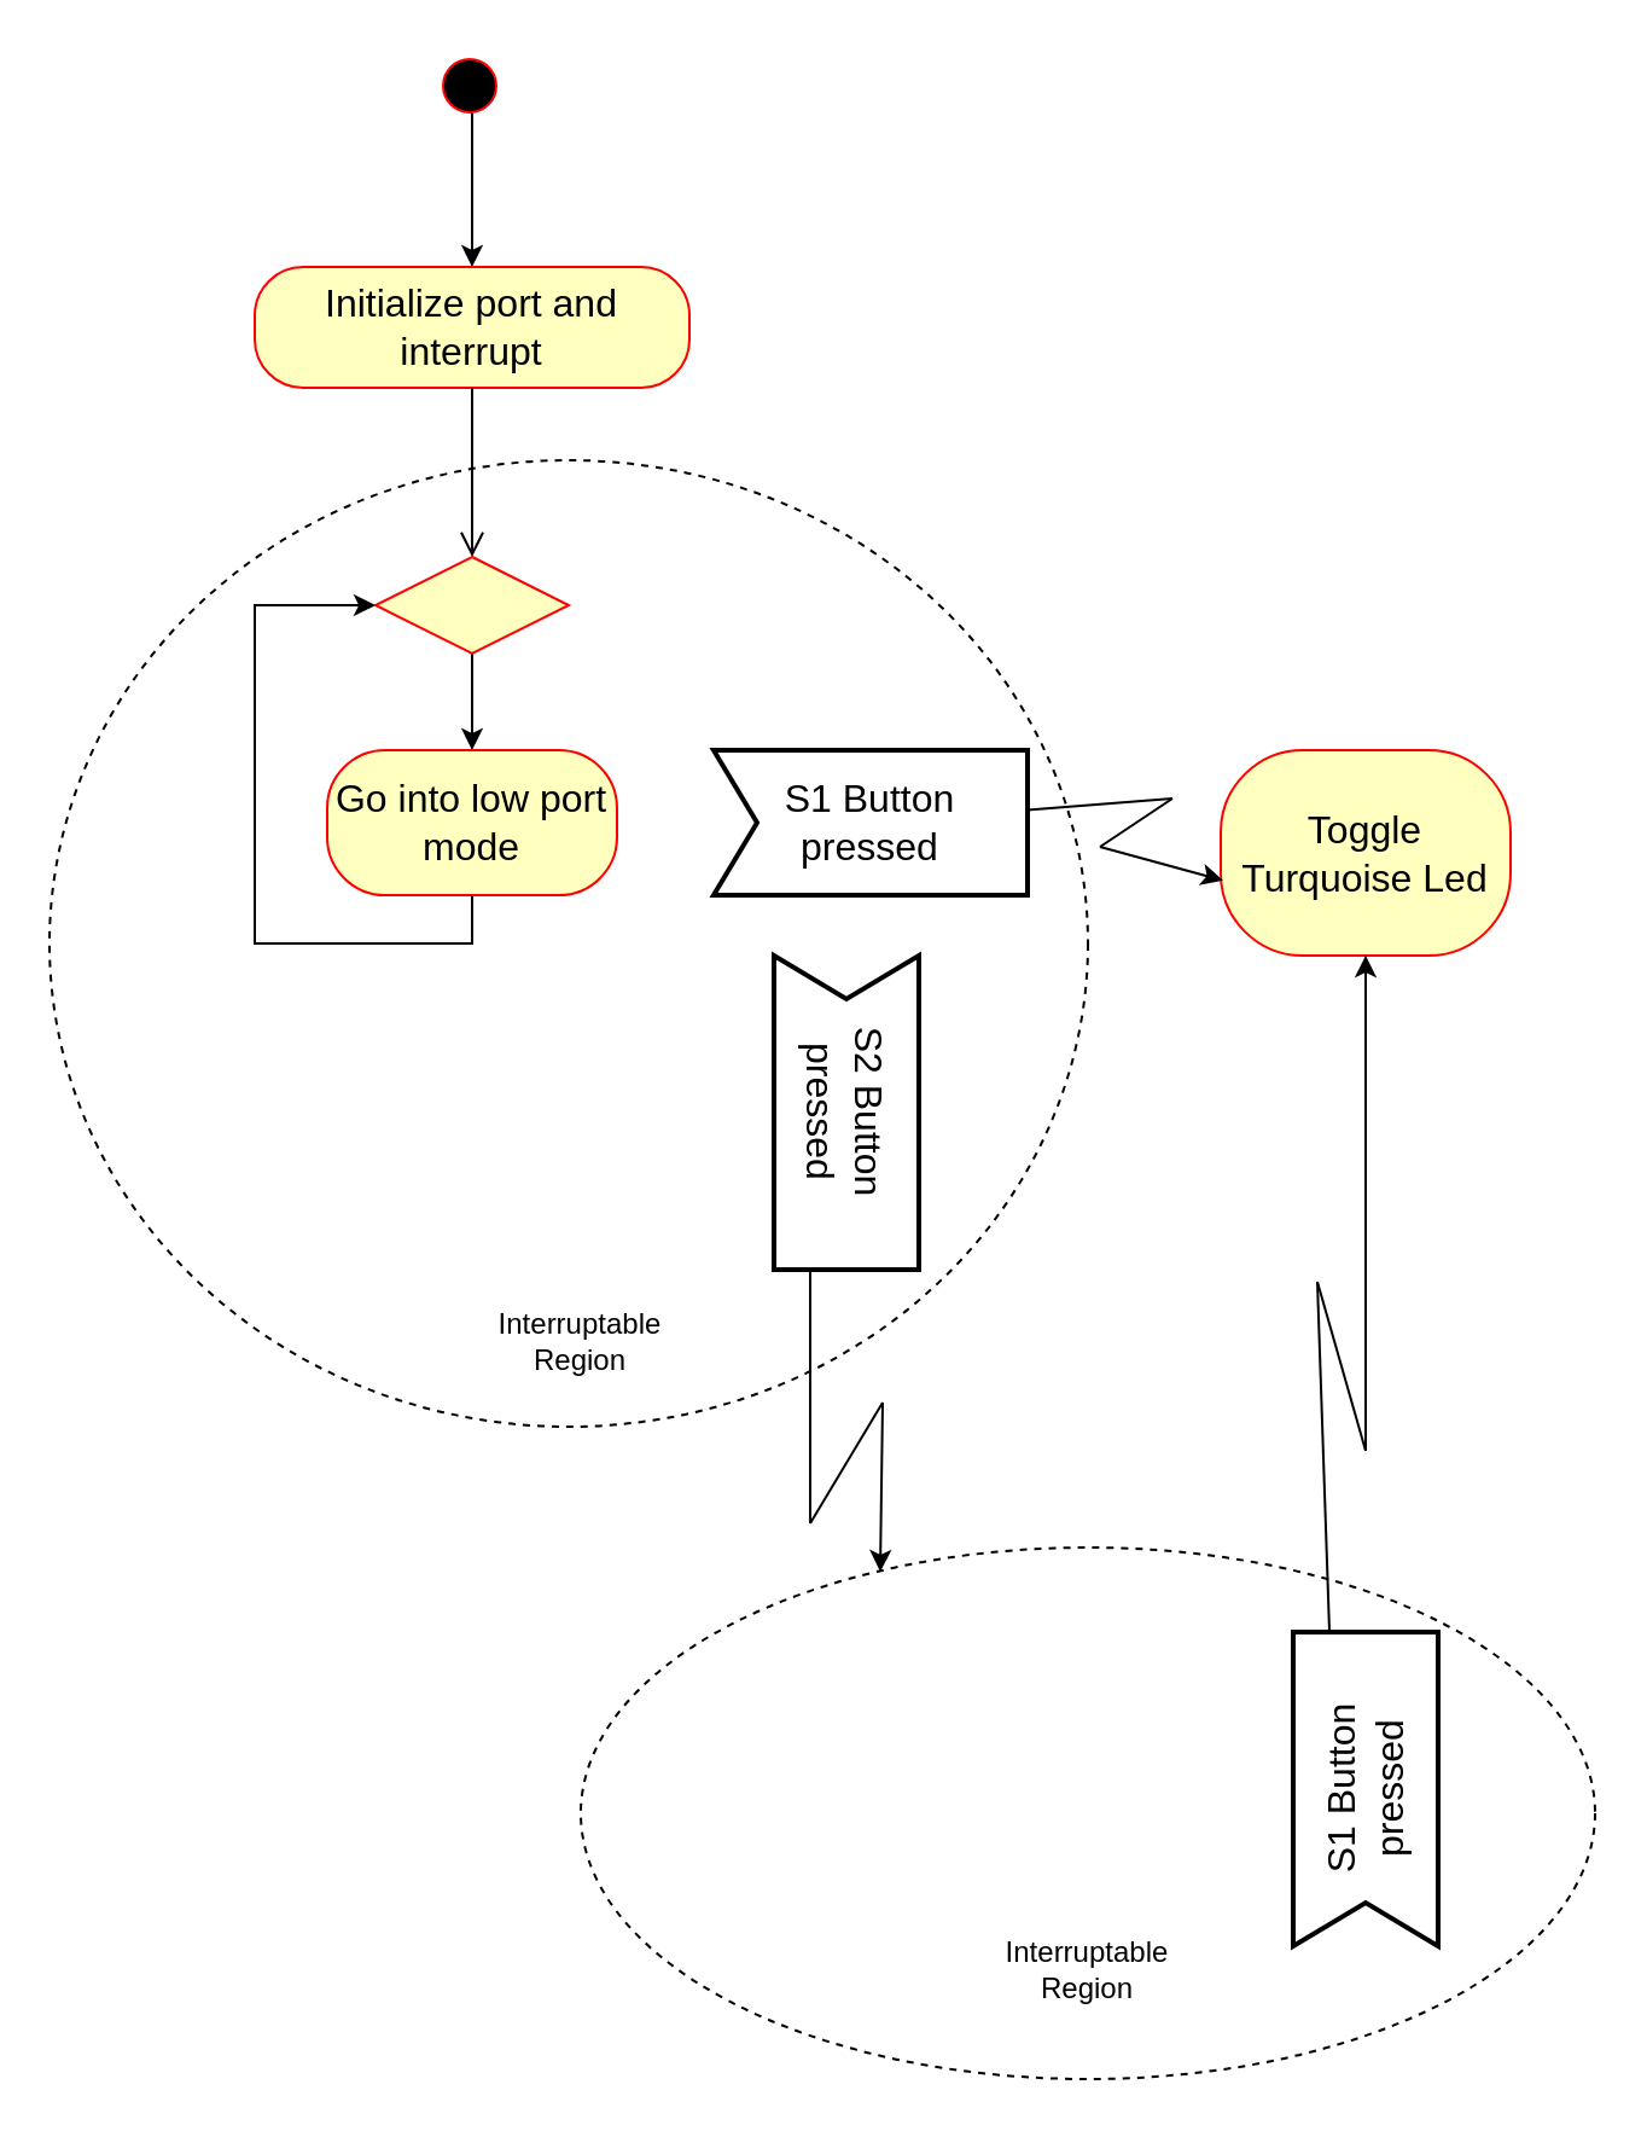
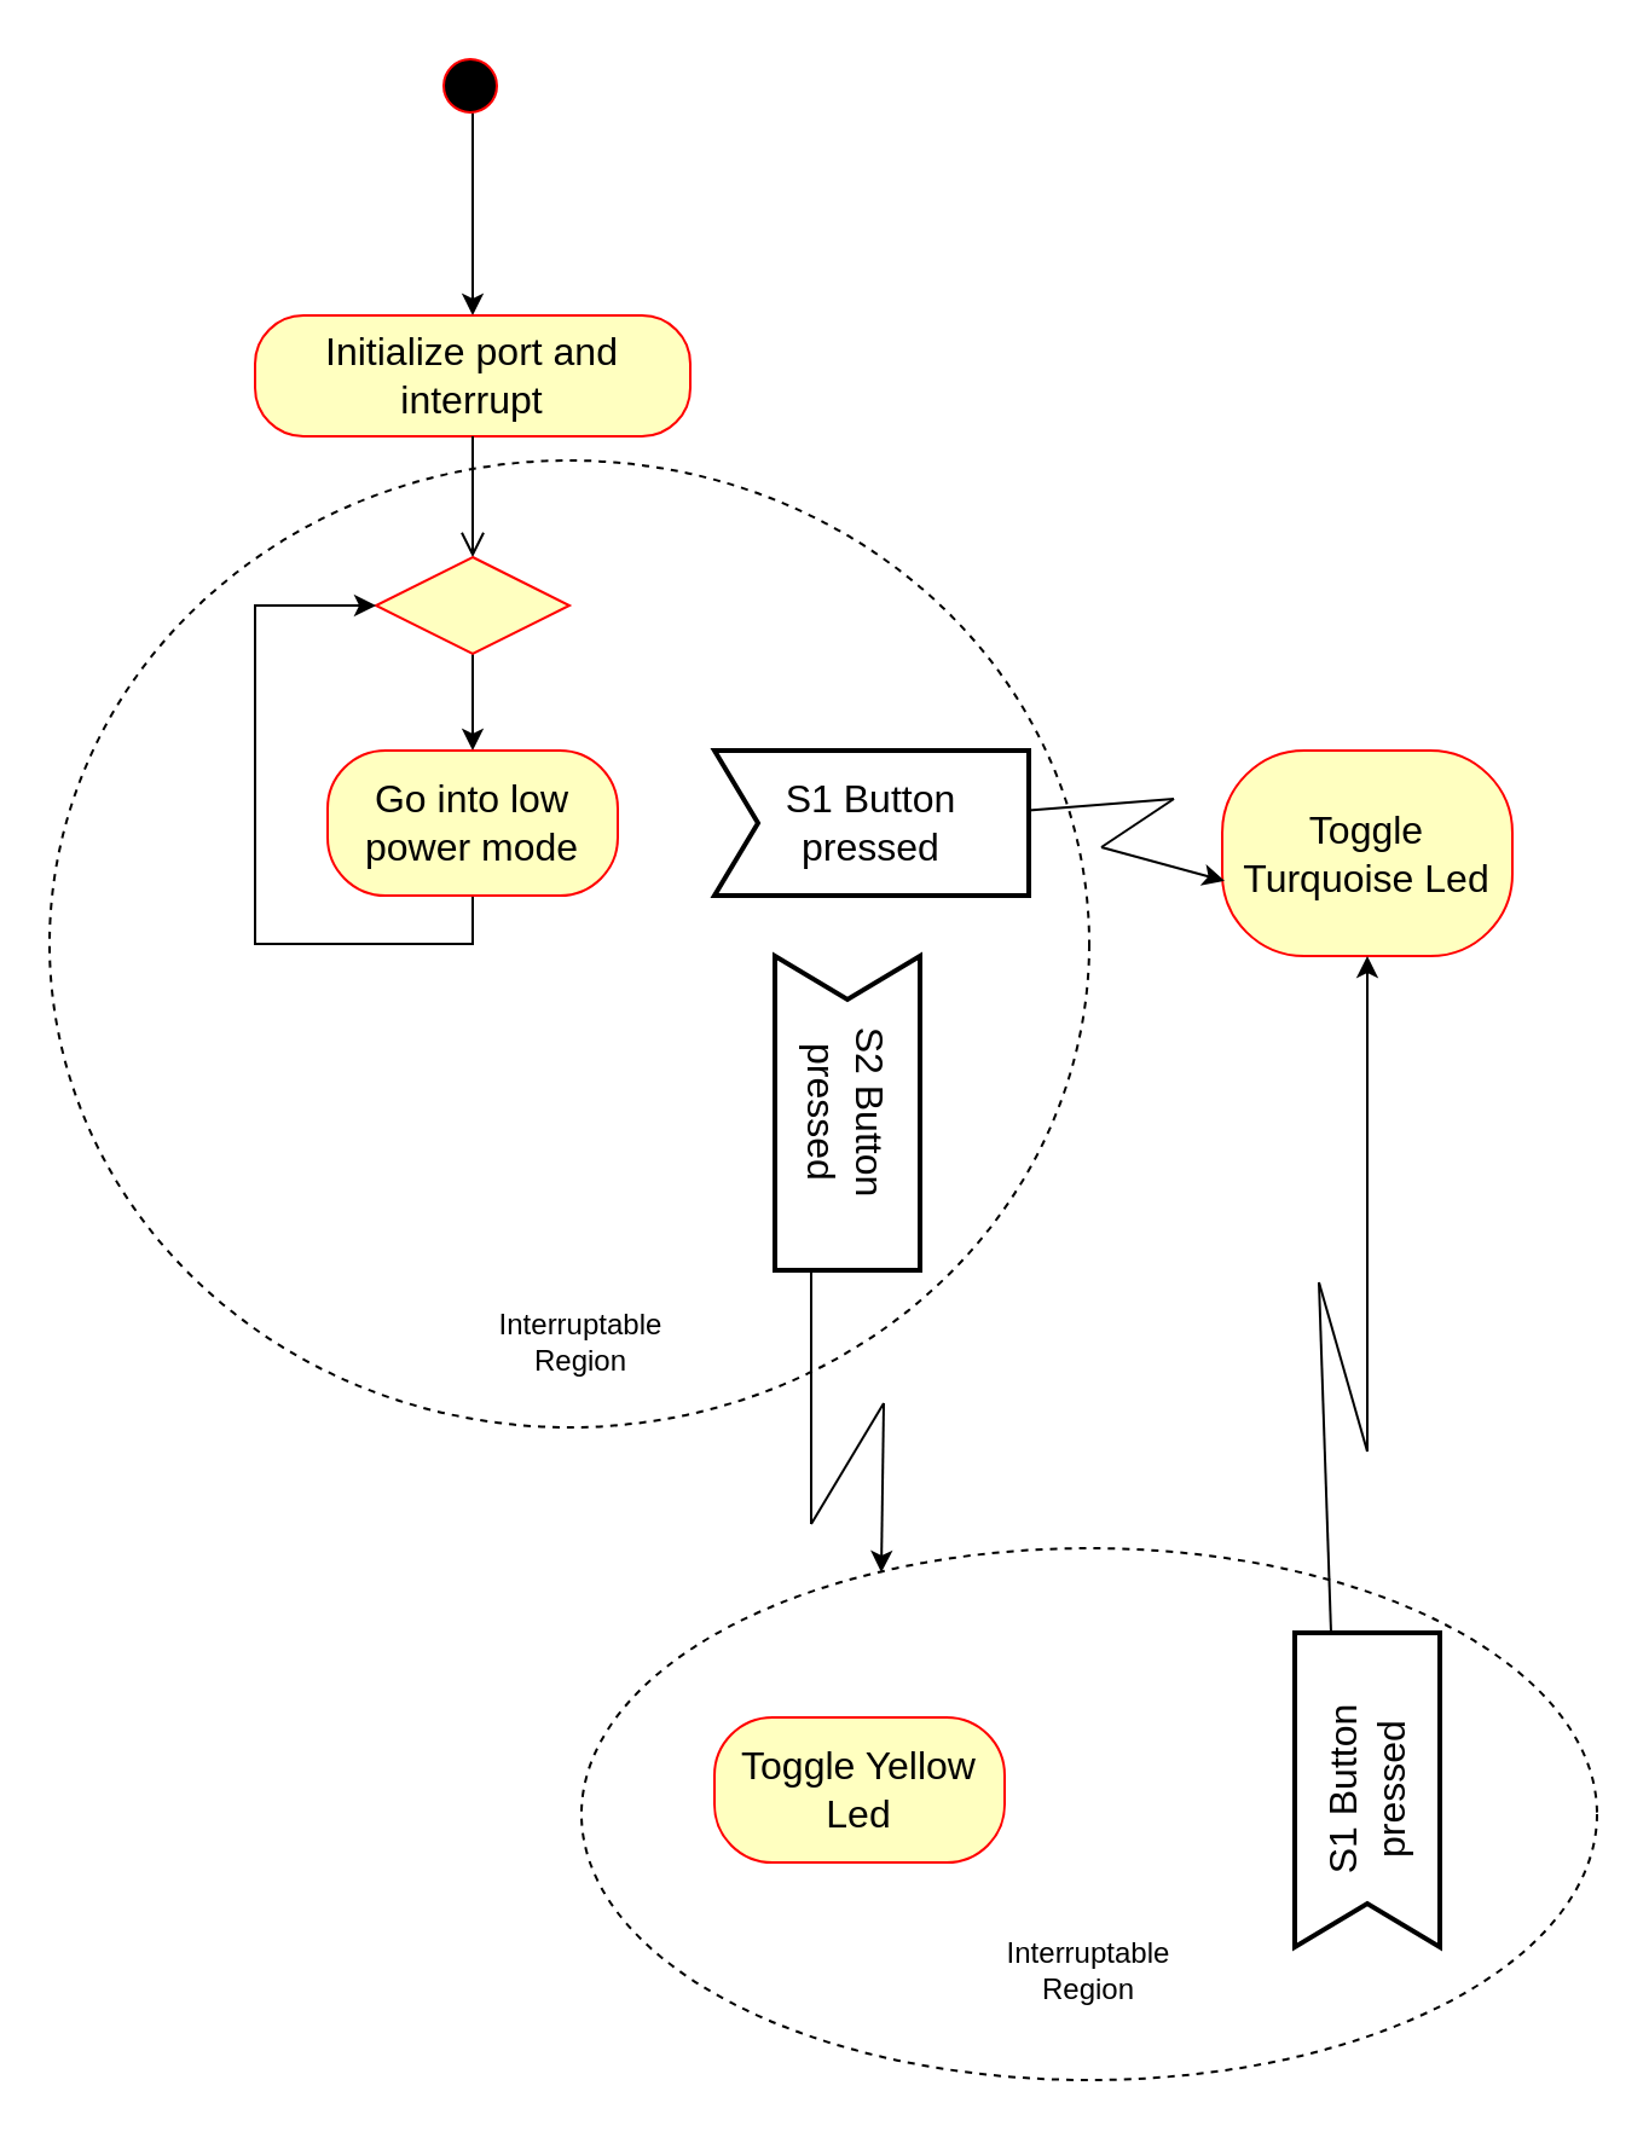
- <mxCell id="6" value="&lt;font style=&quot;font-size: 16px&quot;&gt;Initialize port and interrupt&lt;/font&gt;" style="rounded=1;whiteSpace=wrap;html=1;arcSize=40;fontColor=#000000;fillColor=#ffffc0;strokeColor=#ff0000;" vertex="1" parent="1"><mxGeometry x="105" y="110" width="180" height="50" as="geometry" /></mxCell>
+ <mxCell id="6" value="&lt;font style=&quot;font-size: 16px&quot;&gt;Initialize port and interrupt&lt;/font&gt;" style="rounded=1;whiteSpace=wrap;html=1;arcSize=40;fontColor=#000000;fillColor=#ffffc0;strokeColor=#ff0000;" vertex="1" parent="1"><mxGeometry x="105" y="130" width="180" height="50" as="geometry" /></mxCell>
- <mxCell id="11" value="&lt;font style=&quot;font-size: 16px&quot;&gt;Go into low port mode&lt;/font&gt;" style="rounded=1;whiteSpace=wrap;html=1;arcSize=40;fontColor=#000000;fillColor=#ffffc0;strokeColor=#ff0000;" vertex="1" parent="1"><mxGeometry x="135" y="310" width="120" height="60" as="geometry" /></mxCell>
+ <mxCell id="11" value="&lt;font style=&quot;font-size: 16px&quot;&gt;Go into low power mode&lt;/font&gt;" style="rounded=1;whiteSpace=wrap;html=1;arcSize=40;fontColor=#000000;fillColor=#ffffc0;strokeColor=#ff0000;" vertex="1" parent="1"><mxGeometry x="135" y="310" width="120" height="60" as="geometry" /></mxCell>
+ <mxCell id="19" value="&lt;font style=&quot;font-size: 16px&quot;&gt;Toggle Yellow Led&lt;/font&gt;" style="rounded=1;whiteSpace=wrap;html=1;arcSize=40;fontColor=#000000;fillColor=#ffffc0;strokeColor=#ff0000;" vertex="1" parent="1"><mxGeometry x="295" y="710" width="120" height="60" as="geometry" /></mxCell>
